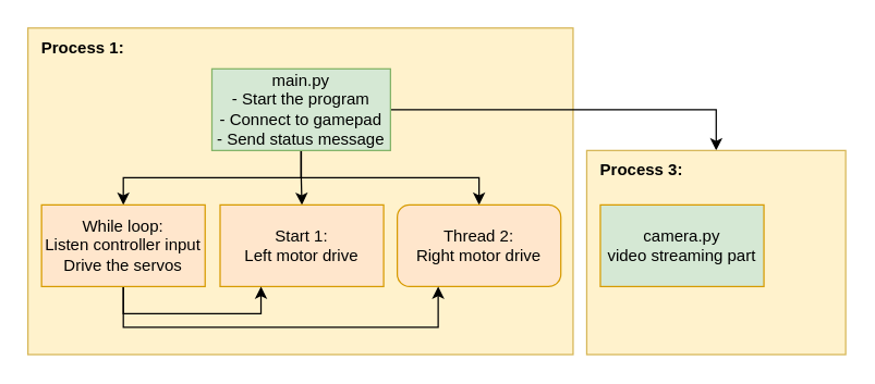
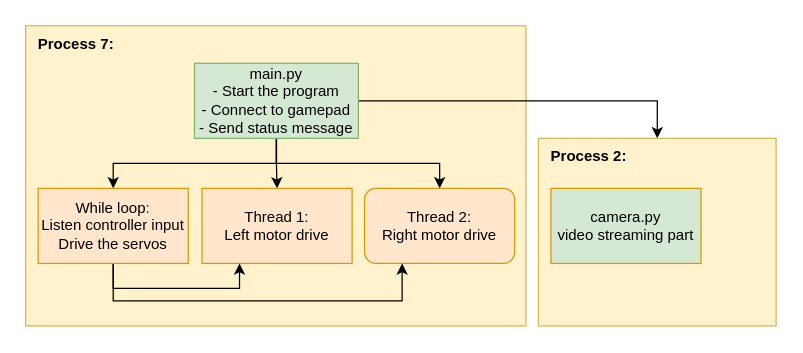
- <mxCell id="15" value="&lt;b&gt;Process 1:&lt;/b&gt;" style="text;html=1;align=center;verticalAlign=middle;resizable=0;points=[];autosize=1;strokeColor=none;fillColor=none;" vertex="1" parent="1"><mxGeometry x="20" y="20" width="80" height="30" as="geometry" /></mxCell>
+ <mxCell id="15" value="&lt;b&gt;Process 7:&lt;/b&gt;" style="text;html=1;align=center;verticalAlign=middle;resizable=0;points=[];autosize=1;strokeColor=none;fillColor=none;" vertex="1" parent="1"><mxGeometry x="20" y="20" width="80" height="30" as="geometry" /></mxCell>
- <mxCell id="16" value="&lt;b&gt;Process 3:&lt;/b&gt;" style="text;html=1;align=center;verticalAlign=middle;resizable=0;points=[];autosize=1;strokeColor=none;fillColor=none;" vertex="1" parent="1"><mxGeometry x="430" y="110" width="80" height="30" as="geometry" /></mxCell>
+ <mxCell id="16" value="&lt;b&gt;Process 2:&lt;/b&gt;" style="text;html=1;align=center;verticalAlign=middle;resizable=0;points=[];autosize=1;strokeColor=none;fillColor=none;" vertex="1" parent="1"><mxGeometry x="430" y="110" width="80" height="30" as="geometry" /></mxCell>
- <mxCell id="8" value="Start 1:&lt;br&gt;Left motor drive" style="whiteSpace=wrap;html=1;fillColor=#ffe6cc;strokeColor=#d79b00;" vertex="1" parent="1"><mxGeometry x="161" y="150" width="120" height="60" as="geometry" /></mxCell>
+ <mxCell id="8" value="Thread 1:&lt;br&gt;Left motor drive" style="whiteSpace=wrap;html=1;fillColor=#ffe6cc;strokeColor=#d79b00;" vertex="1" parent="1"><mxGeometry x="161" y="150" width="120" height="60" as="geometry" /></mxCell>
